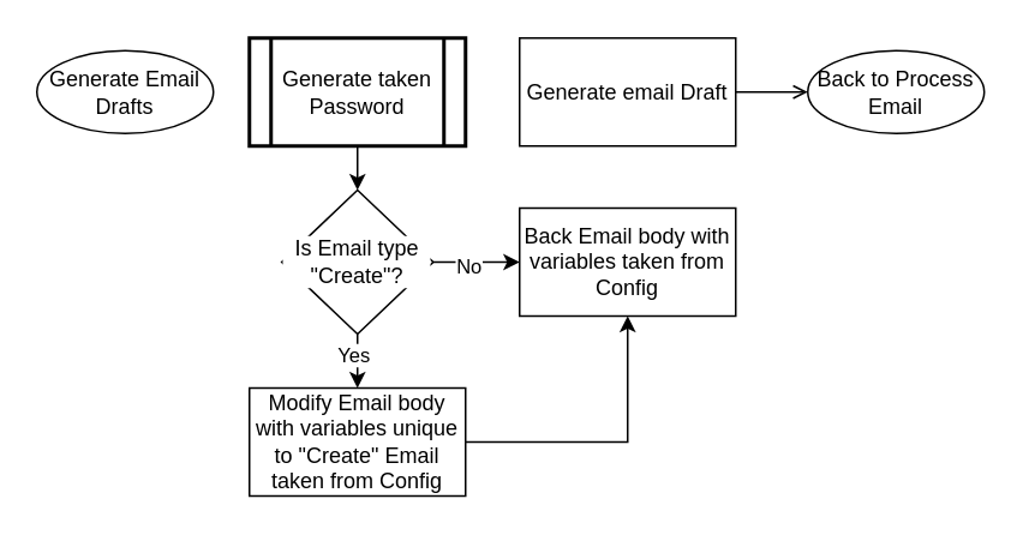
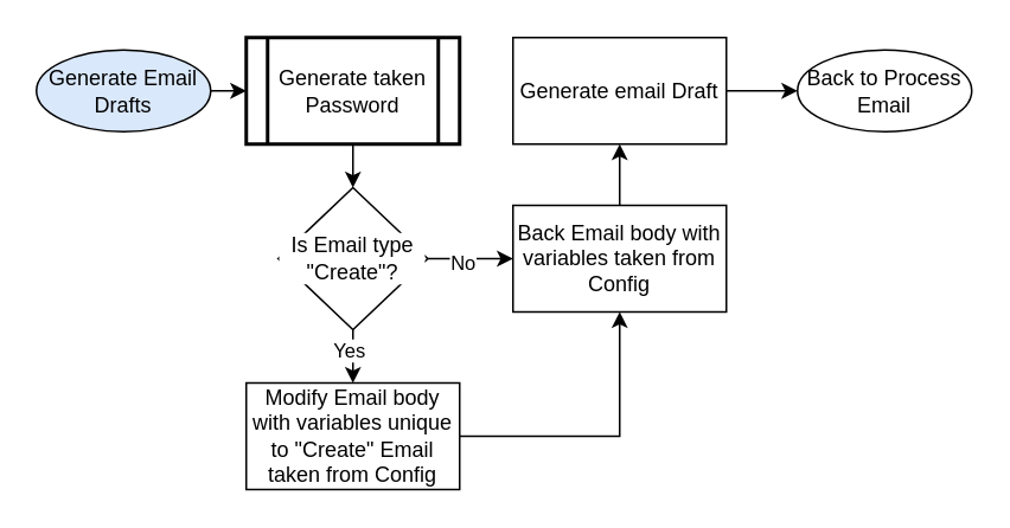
- <mxCell id="3" value="Generate Email Drafts" style="ellipse;whiteSpace=wrap;html=1;" vertex="1" parent="1"><mxGeometry x="20" y="27.5" width="98" height="46" as="geometry" /></mxCell>
+ <mxCell id="3" value="Generate Email Drafts" style="ellipse;whiteSpace=wrap;html=1;fillColor=#dae8fc;" vertex="1" parent="1"><mxGeometry x="20" y="27.5" width="98" height="46" as="geometry" /></mxCell>
+ <mxCell id="2" style="edgeStyle=orthogonalEdgeStyle;rounded=0;orthogonalLoop=1;jettySize=auto;html=1;exitX=1;exitY=0.5;exitDx=0;exitDy=0;entryX=0;entryY=0.5;entryDx=0;entryDy=0;" edge="1" parent="1" source="3" target="10"><mxGeometry relative="1" as="geometry" /></mxCell>
- <mxCell id="11" value="" style="edgeStyle=orthogonalEdgeStyle;rounded=0;orthogonalLoop=1;jettySize=auto;html=1;endArrow=open;" edge="1" parent="1" source="12" target="17"><mxGeometry relative="1" as="geometry" /></mxCell>
+ <mxCell id="11" value="" style="edgeStyle=orthogonalEdgeStyle;rounded=0;orthogonalLoop=1;jettySize=auto;html=1;" edge="1" parent="1" source="12" target="17"><mxGeometry relative="1" as="geometry" /></mxCell>
+ <mxCell id="13" value="" style="edgeStyle=orthogonalEdgeStyle;rounded=0;orthogonalLoop=1;jettySize=auto;html=1;" edge="1" parent="1" source="14" target="12"><mxGeometry relative="1" as="geometry" /></mxCell>
